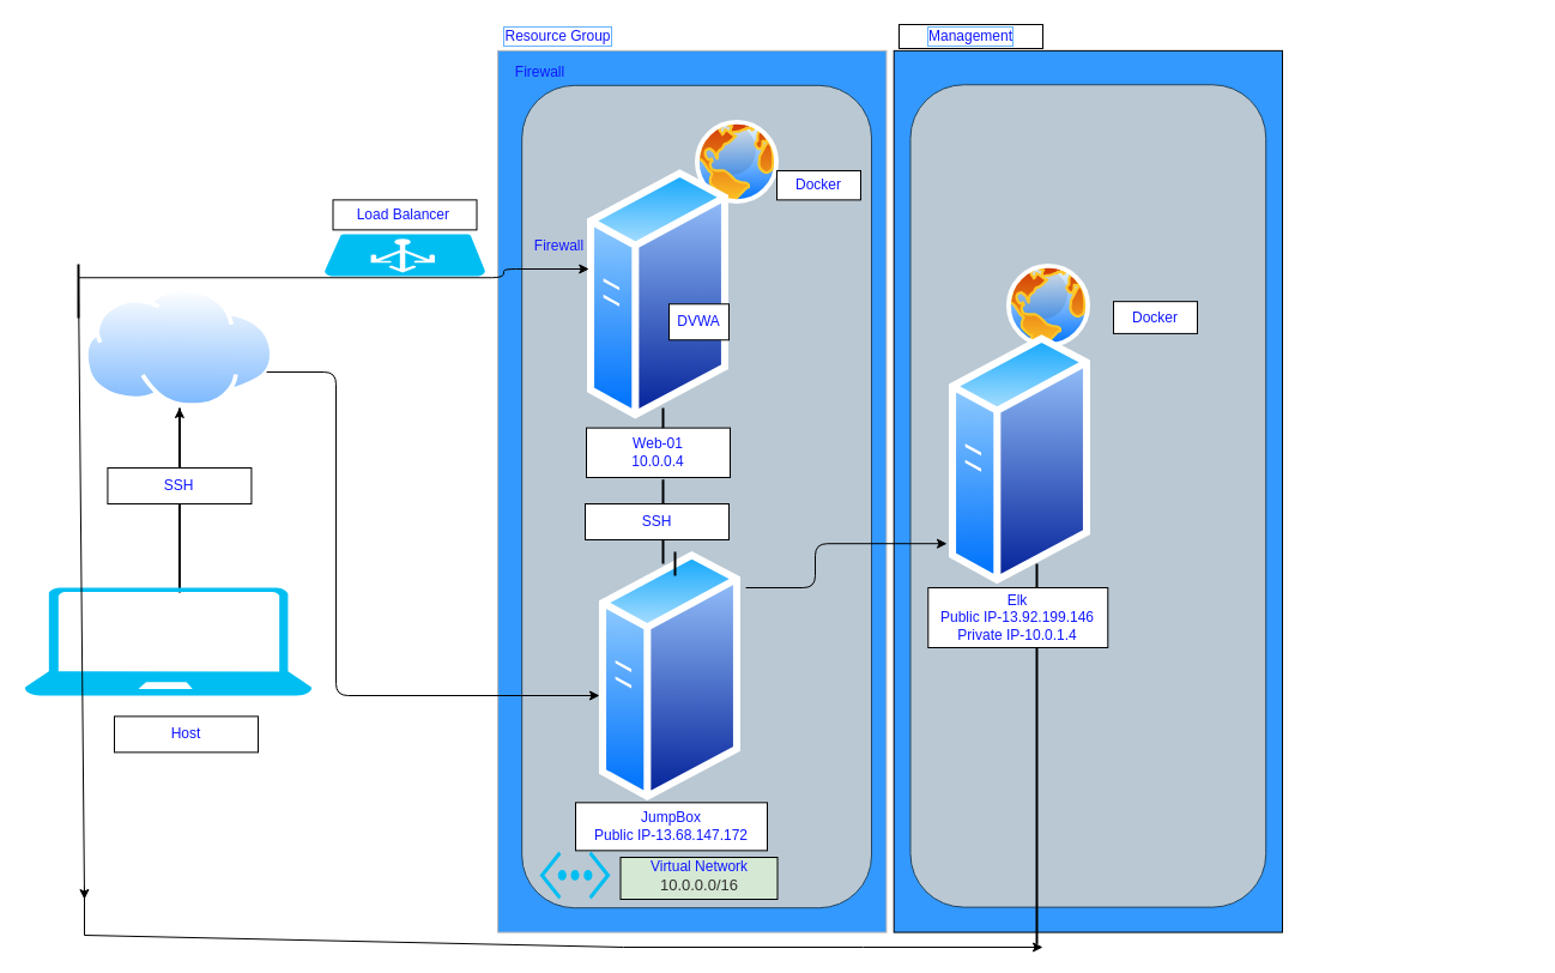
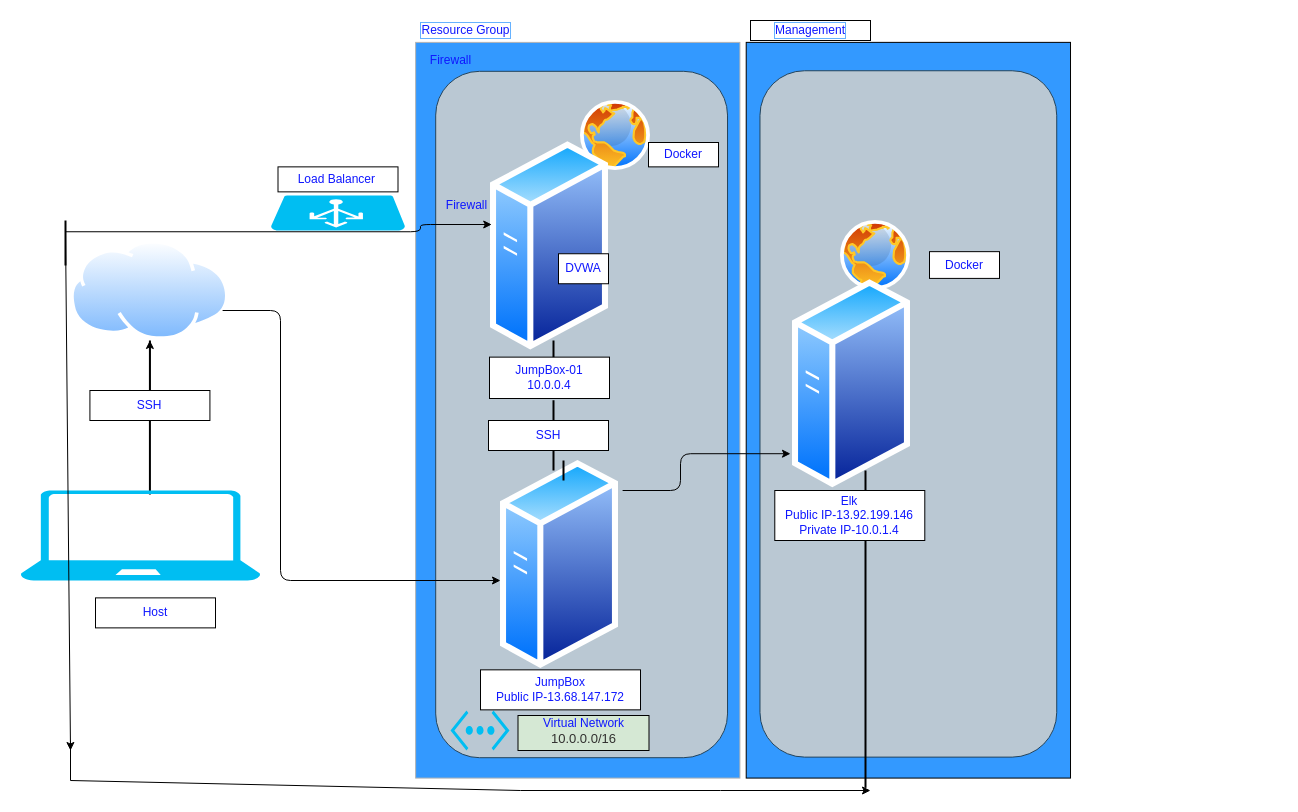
- <mxCell id="25" value="Web-01&lt;br&gt;10.0.0.4" style="whiteSpace=wrap;html=1;fontColor=#0F17FF;" vertex="1" parent="1"><mxGeometry x="489" y="356.63" width="120" height="41.37" as="geometry" /></mxCell>
+ <mxCell id="25" value="JumpBox-01&lt;br&gt;10.0.0.4" style="whiteSpace=wrap;html=1;fontColor=#0F17FF;" vertex="1" parent="1"><mxGeometry x="489" y="356.63" width="120" height="41.37" as="geometry" /></mxCell>
